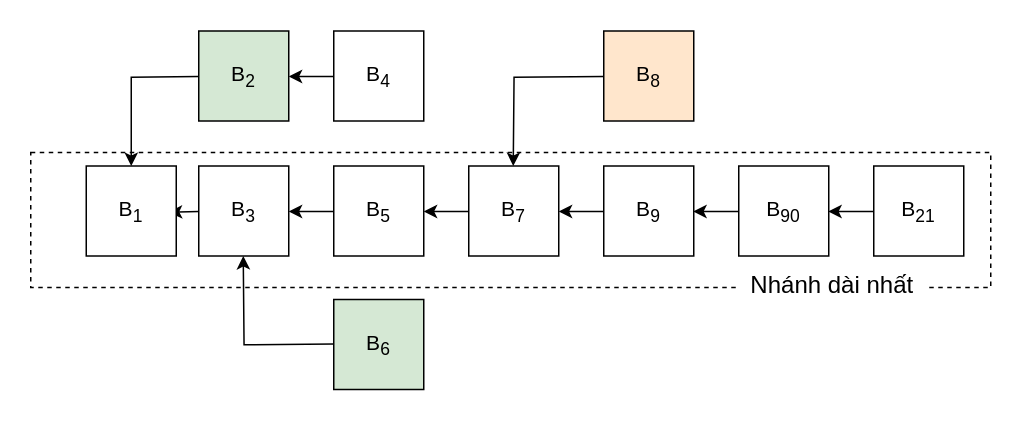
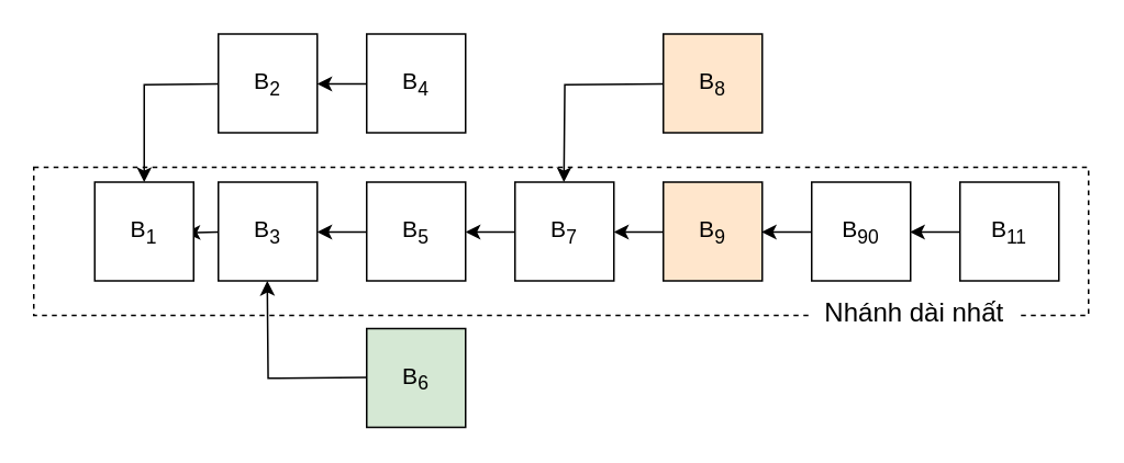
- <mxCell id="16" value="&lt;span style=&quot;font-size: 14px&quot;&gt;B&lt;sub&gt;2&lt;/sub&gt;&lt;/span&gt;&lt;br&gt;" style="rounded=0;whiteSpace=wrap;html=1;fillColor=#d5e8d4;" vertex="1" parent="1"><mxGeometry x="132" y="20" width="60" height="60" as="geometry" /></mxCell>
+ <mxCell id="16" value="&lt;span style=&quot;font-size: 14px&quot;&gt;B&lt;sub&gt;2&lt;/sub&gt;&lt;/span&gt;&lt;br&gt;" style="rounded=0;whiteSpace=wrap;html=1;" vertex="1" parent="1"><mxGeometry x="132" y="20" width="60" height="60" as="geometry" /></mxCell>
- <mxCell id="21" value="&lt;span style=&quot;font-size: 14px&quot;&gt;B&lt;sub&gt;9&lt;/sub&gt;&lt;/span&gt;&lt;br&gt;" style="rounded=0;whiteSpace=wrap;html=1;" vertex="1" parent="1"><mxGeometry x="402" y="110" width="60" height="60" as="geometry" /></mxCell>
+ <mxCell id="21" value="&lt;span style=&quot;font-size: 14px&quot;&gt;B&lt;sub&gt;9&lt;/sub&gt;&lt;/span&gt;&lt;br&gt;" style="rounded=0;whiteSpace=wrap;html=1;fillColor=#ffe6cc;" vertex="1" parent="1"><mxGeometry x="402" y="110" width="60" height="60" as="geometry" /></mxCell>
- <mxCell id="24" value="&lt;span style=&quot;font-size: 14px&quot;&gt;B&lt;sub&gt;21&lt;/sub&gt;&lt;/span&gt;&lt;br&gt;" style="rounded=0;whiteSpace=wrap;html=1;" vertex="1" parent="1"><mxGeometry x="582" y="110" width="60" height="60" as="geometry" /></mxCell>
+ <mxCell id="24" value="&lt;span style=&quot;font-size: 14px&quot;&gt;B&lt;sub&gt;11&lt;/sub&gt;&lt;/span&gt;&lt;br&gt;" style="rounded=0;whiteSpace=wrap;html=1;" vertex="1" parent="1"><mxGeometry x="582" y="110" width="60" height="60" as="geometry" /></mxCell>
